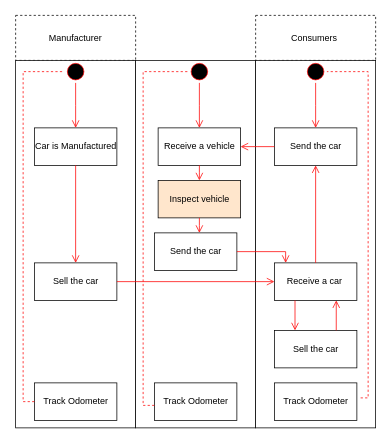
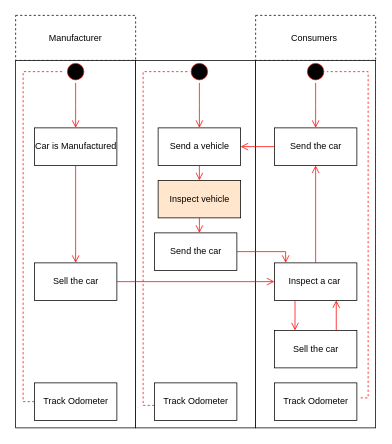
- <mxCell id="18" value="Receive a vehicle" style="html=1;" vertex="1" parent="1"><mxGeometry x="210" y="170" width="110" height="50" as="geometry" /></mxCell>
+ <mxCell id="18" value="Send a vehicle" style="html=1;" vertex="1" parent="1"><mxGeometry x="210" y="170" width="110" height="50" as="geometry" /></mxCell>
- <mxCell id="9" value="Receive a car&amp;nbsp;" style="html=1;" vertex="1" parent="1"><mxGeometry x="365" y="350" width="110" height="50" as="geometry" /></mxCell>
+ <mxCell id="9" value="Inspect a car&amp;nbsp;" style="html=1;" vertex="1" parent="1"><mxGeometry x="365" y="350" width="110" height="50" as="geometry" /></mxCell>
